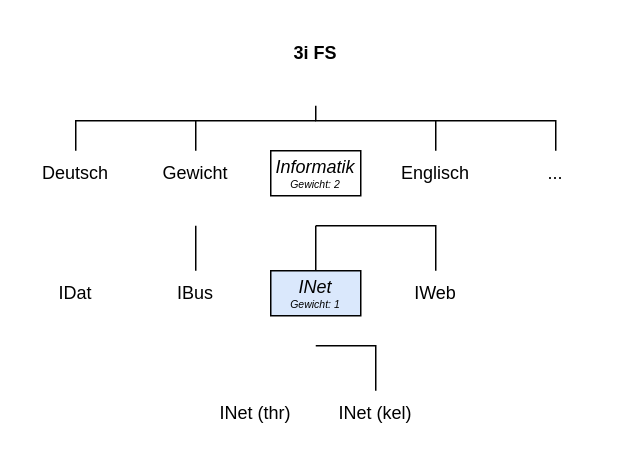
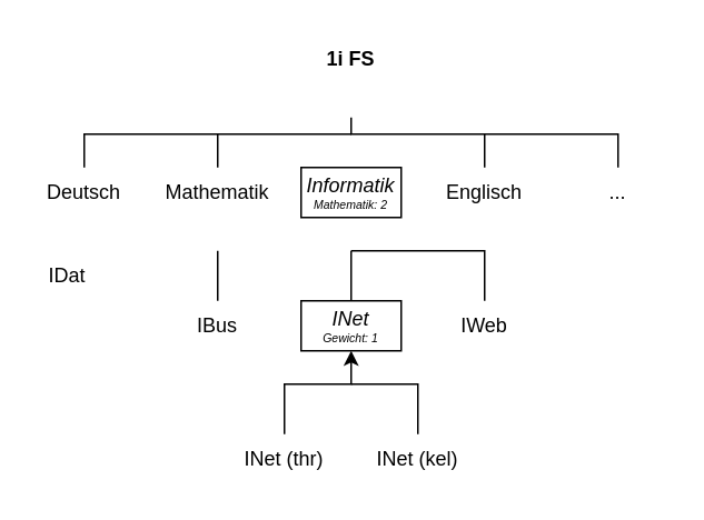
- <mxCell id="2" value="&lt;b&gt;3i FS&lt;/b&gt;" style="text;html=1;align=center;verticalAlign=middle;whiteSpace=wrap;rounded=0;" vertex="1" parent="1"><mxGeometry x="180" y="20" width="60" height="30" as="geometry" /></mxCell>
+ <mxCell id="2" value="&lt;b&gt;1i FS&lt;/b&gt;" style="text;html=1;align=center;verticalAlign=middle;whiteSpace=wrap;rounded=0;" vertex="1" parent="1"><mxGeometry x="180" y="20" width="60" height="30" as="geometry" /></mxCell>
- <mxCell id="6" value="Gewicht" style="text;html=1;align=center;verticalAlign=middle;whiteSpace=wrap;rounded=0;" vertex="1" parent="1"><mxGeometry x="100" y="100" width="60" height="30" as="geometry" /></mxCell>
+ <mxCell id="6" value="Mathematik" style="text;html=1;align=center;verticalAlign=middle;whiteSpace=wrap;rounded=0;" vertex="1" parent="1"><mxGeometry x="100" y="100" width="60" height="30" as="geometry" /></mxCell>
- <mxCell id="9" value="&lt;i&gt;Informatik&lt;/i&gt;&lt;div style=&quot;font-size: 7px;&quot;&gt;&lt;i&gt;Gewicht: 2&lt;/i&gt;&lt;/div&gt;" style="rounded=0;whiteSpace=wrap;html=1;" vertex="1" parent="1"><mxGeometry x="180" y="100" width="60" height="30" as="geometry" /></mxCell>
+ <mxCell id="9" value="&lt;i&gt;Informatik&lt;/i&gt;&lt;div style=&quot;font-size: 7px;&quot;&gt;&lt;i&gt;Mathematik: 2&lt;/i&gt;&lt;/div&gt;" style="rounded=0;whiteSpace=wrap;html=1;" vertex="1" parent="1"><mxGeometry x="180" y="100" width="60" height="30" as="geometry" /></mxCell>
- <mxCell id="12" value="IDat" style="text;html=1;align=center;verticalAlign=middle;whiteSpace=wrap;rounded=0;" vertex="1" parent="1"><mxGeometry x="20" y="180" width="60" height="30" as="geometry" /></mxCell>
+ <mxCell id="12" value="IDat" style="text;html=1;align=center;verticalAlign=middle;whiteSpace=wrap;rounded=0;" vertex="1" parent="1"><mxGeometry x="10" y="150" width="60" height="30" as="geometry" /></mxCell>
- <mxCell id="16" value="&lt;i&gt;INet&lt;/i&gt;&lt;div style=&quot;font-size: 7px;&quot;&gt;&lt;i&gt;Gewicht: 1&lt;/i&gt;&lt;/div&gt;" style="rounded=0;whiteSpace=wrap;html=1;fillColor=#dae8fc;" vertex="1" parent="1"><mxGeometry x="180" y="180" width="60" height="30" as="geometry" /></mxCell>
+ <mxCell id="16" value="&lt;i&gt;INet&lt;/i&gt;&lt;div style=&quot;font-size: 7px;&quot;&gt;&lt;i&gt;Gewicht: 1&lt;/i&gt;&lt;/div&gt;" style="rounded=0;whiteSpace=wrap;html=1;" vertex="1" parent="1"><mxGeometry x="180" y="180" width="60" height="30" as="geometry" /></mxCell>
+ <mxCell id="19" style="edgeStyle=orthogonalEdgeStyle;rounded=0;orthogonalLoop=1;jettySize=auto;html=1;exitX=0.5;exitY=0;exitDx=0;exitDy=0;entryX=0.5;entryY=1;entryDx=0;entryDy=0;" edge="1" parent="1" source="20" target="16"><mxGeometry relative="1" as="geometry"><Array as="points"><mxPoint x="170" y="230" /><mxPoint x="210" y="230" /></Array></mxGeometry></mxCell>
